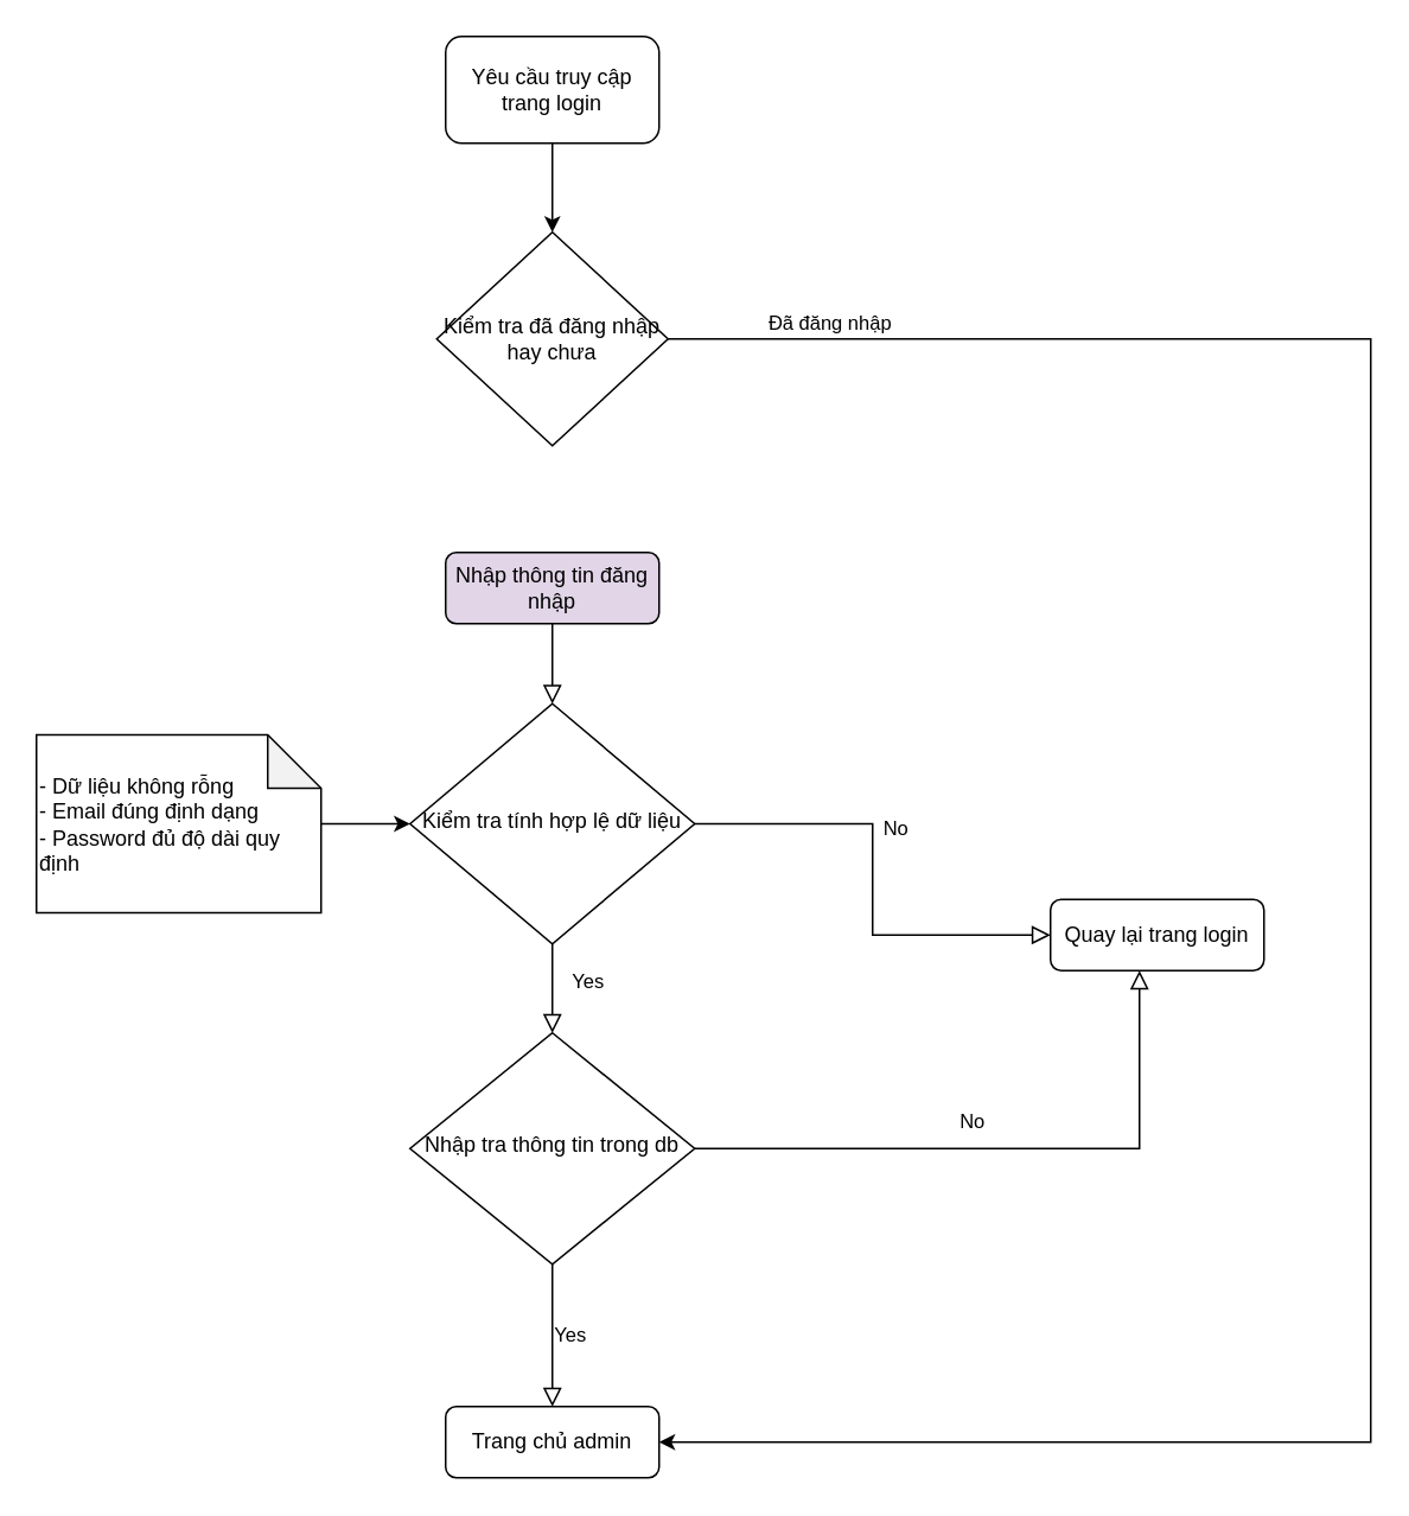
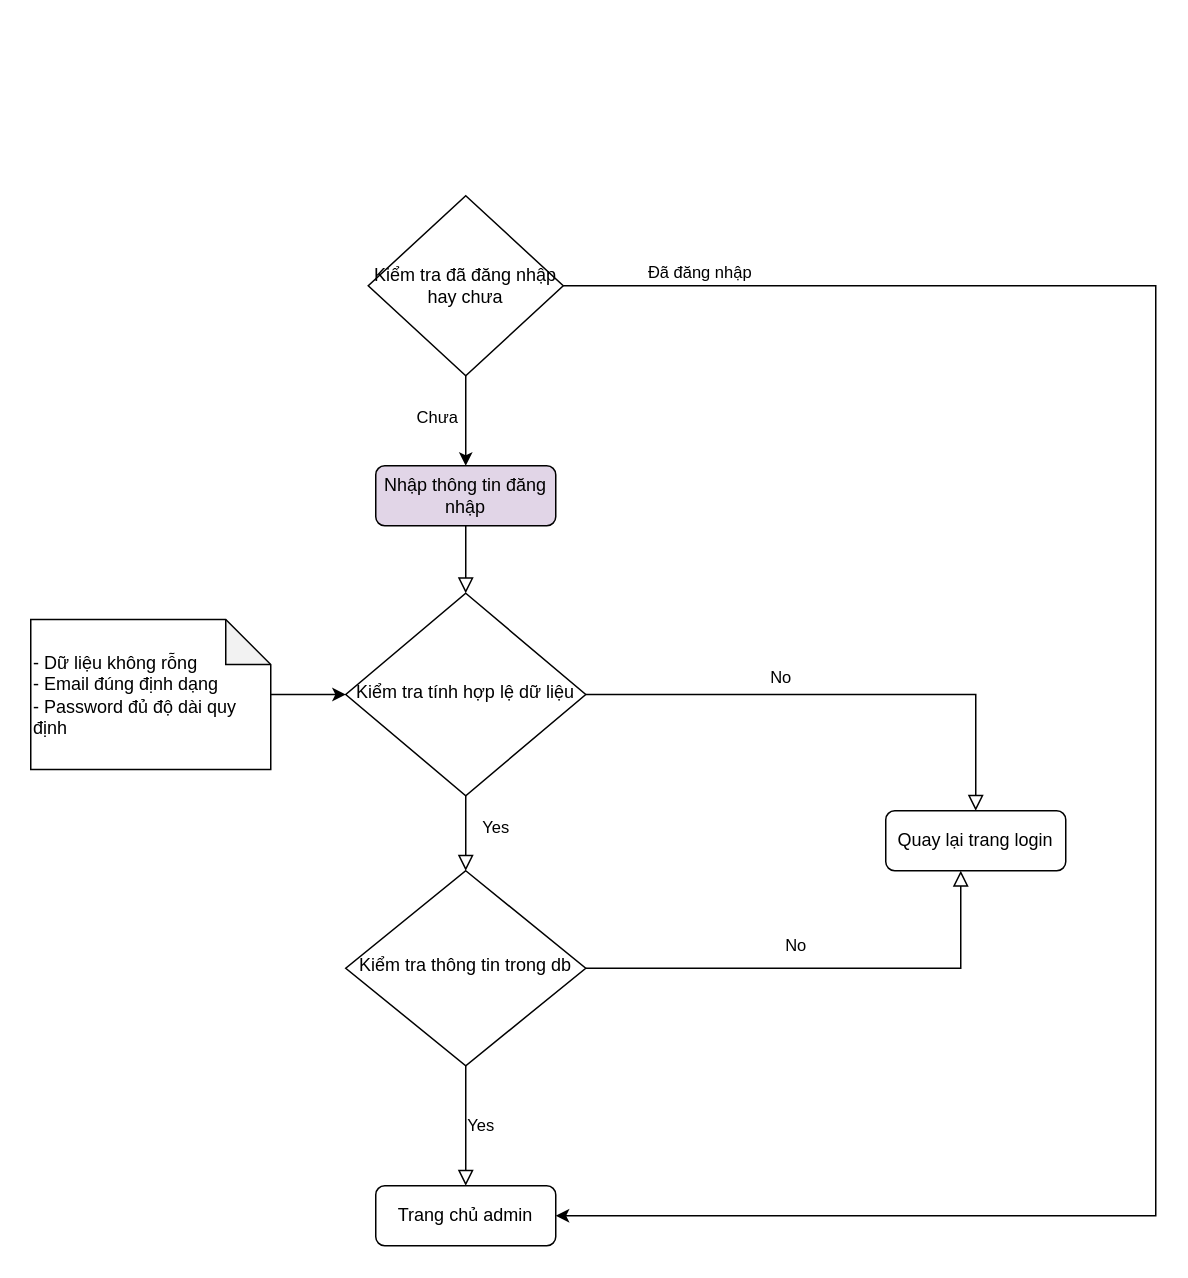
- <mxCell id="15" value="Yêu cầu truy cập trang login" style="rounded=1;whiteSpace=wrap;html=1;" vertex="1" parent="1"><mxGeometry x="250" y="20" width="120" height="60" as="geometry" /></mxCell>
- <mxCell id="14" style="edgeStyle=orthogonalEdgeStyle;rounded=0;orthogonalLoop=1;jettySize=auto;html=1;entryX=0.5;entryY=0;entryDx=0;entryDy=0;" edge="1" parent="1" source="15" target="20"><mxGeometry relative="1" as="geometry" /></mxCell>
+ <mxCell id="16" style="edgeStyle=orthogonalEdgeStyle;rounded=0;orthogonalLoop=1;jettySize=auto;html=1;entryX=0.5;entryY=0;entryDx=0;entryDy=0;" edge="1" parent="1" source="20" target="3"><mxGeometry relative="1" as="geometry"><Array as="points"><mxPoint x="310" y="280" /><mxPoint x="310" y="280" /></Array></mxGeometry></mxCell>
+ <mxCell id="17" value="Chưa" style="edgeLabel;html=1;align=center;verticalAlign=middle;resizable=0;points=[];" vertex="1" connectable="0" parent="16"><mxGeometry x="-0.098" y="2" relative="1" as="geometry"><mxPoint x="-22" as="offset" /></mxGeometry></mxCell>
- <mxCell id="10" value="Quay lại trang login" style="rounded=1;whiteSpace=wrap;html=1;fontSize=12;glass=0;strokeWidth=1;shadow=0;" parent="1" vertex="1"><mxGeometry x="590" y="505" width="120" height="40" as="geometry" /></mxCell>
+ <mxCell id="10" value="Quay lại trang login" style="rounded=1;whiteSpace=wrap;html=1;fontSize=12;glass=0;strokeWidth=1;shadow=0;" parent="1" vertex="1"><mxGeometry x="590" y="540" width="120" height="40" as="geometry" /></mxCell>
- <mxCell id="9" value="Nhập tra thông tin trong db" style="rhombus;whiteSpace=wrap;html=1;shadow=0;fontFamily=Helvetica;fontSize=12;align=center;strokeWidth=1;spacing=6;spacingTop=-4;" parent="1" vertex="1"><mxGeometry x="230" y="580" width="160" height="130" as="geometry" /></mxCell>
+ <mxCell id="9" value="Kiểm tra thông tin trong db" style="rhombus;whiteSpace=wrap;html=1;shadow=0;fontFamily=Helvetica;fontSize=12;align=center;strokeWidth=1;spacing=6;spacingTop=-4;" parent="1" vertex="1"><mxGeometry x="230" y="580" width="160" height="130" as="geometry" /></mxCell>
